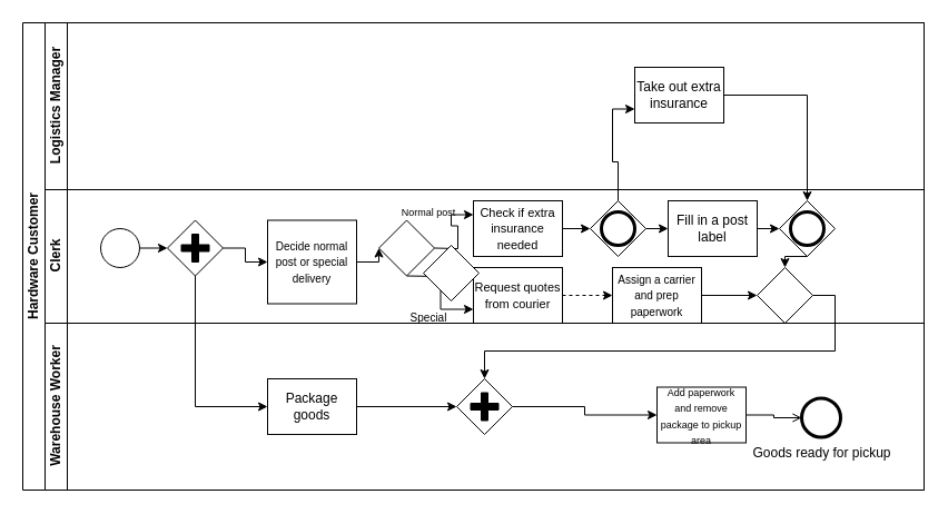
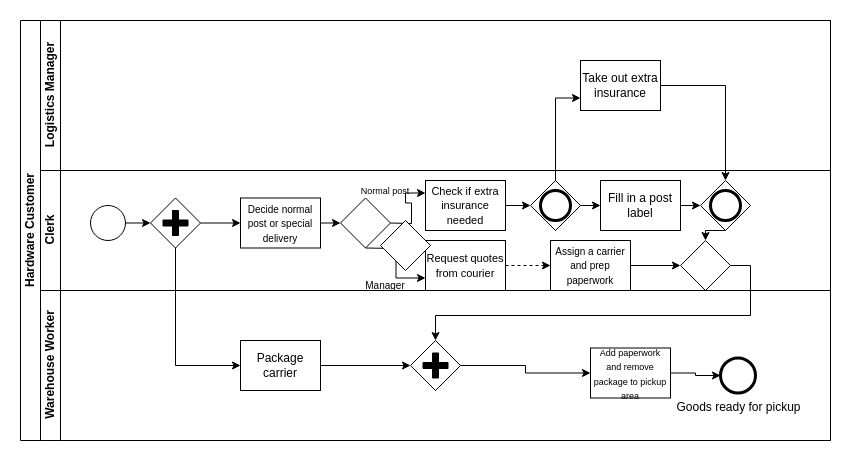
- <mxCell id="4" value="Take out extra insurance" style="points=[[0.25,0,0],[0.5,0,0],[0.75,0,0],[1,0.25,0],[1,0.5,0],[1,0.75,0],[0.75,1,0],[0.5,1,0],[0.25,1,0],[0,0.75,0],[0,0.5,0],[0,0.25,0]];shape=mxgraph.bpmn.task2;whiteSpace=wrap;rectStyle=rounded;size=10;html=1;container=1;expand=0;collapsible=0;taskMarker=abstract;" parent="3" vertex="1"><mxGeometry x="530" y="40" width="80" height="50" as="geometry" /></mxCell>
+ <mxCell id="4" value="Take out extra insurance" style="points=[[0.25,0,0],[0.5,0,0],[0.75,0,0],[1,0.25,0],[1,0.5,0],[1,0.75,0],[0.75,1,0],[0.5,1,0],[0.25,1,0],[0,0.75,0],[0,0.5,0],[0,0.25,0]];shape=mxgraph.bpmn.task2;whiteSpace=wrap;rectStyle=rounded;size=10;html=1;container=1;expand=0;collapsible=0;taskMarker=abstract;" parent="3" vertex="1"><mxGeometry x="540" y="40" width="80" height="50" as="geometry" /></mxCell>
- <mxCell id="7" value="&lt;font style=&quot;font-size: 10px;&quot;&gt;Decide normal post or special delivery&lt;/font&gt;" style="points=[[0.25,0,0],[0.5,0,0],[0.75,0,0],[1,0.25,0],[1,0.5,0],[1,0.75,0],[0.75,1,0],[0.5,1,0],[0.25,1,0],[0,0.75,0],[0,0.5,0],[0,0.25,0]];shape=mxgraph.bpmn.task2;whiteSpace=wrap;rectStyle=rounded;size=10;html=1;container=1;expand=0;collapsible=0;taskMarker=abstract;" parent="5" vertex="1"><mxGeometry x="200" y="27.5" width="80" height="75" as="geometry" /></mxCell>
+ <mxCell id="7" value="&lt;font style=&quot;font-size: 10px;&quot;&gt;Decide normal post or special delivery&lt;/font&gt;" style="points=[[0.25,0,0],[0.5,0,0],[0.75,0,0],[1,0.25,0],[1,0.5,0],[1,0.75,0],[0.75,1,0],[0.5,1,0],[0.25,1,0],[0,0.75,0],[0,0.5,0],[0,0.25,0]];shape=mxgraph.bpmn.task2;whiteSpace=wrap;rectStyle=rounded;size=10;html=1;container=1;expand=0;collapsible=0;taskMarker=abstract;" parent="5" vertex="1"><mxGeometry x="200" y="27.5" width="80" height="50" as="geometry" /></mxCell>
- <mxCell id="20" value="&lt;font style=&quot;font-size: 10px;&quot;&gt;Special&lt;/font&gt;" style="text;html=1;strokeColor=none;fillColor=none;align=center;verticalAlign=middle;whiteSpace=wrap;rounded=0;" parent="5" vertex="1"><mxGeometry x="305" y="100" width="80" height="30" as="geometry" /></mxCell>
+ <mxCell id="20" value="&lt;font style=&quot;font-size: 10px;&quot;&gt;Manager&lt;/font&gt;" style="text;html=1;strokeColor=none;fillColor=none;align=center;verticalAlign=middle;whiteSpace=wrap;rounded=0;" parent="5" vertex="1"><mxGeometry x="305" y="100" width="80" height="30" as="geometry" /></mxCell>
- <mxCell id="32" value="Package goods" style="points=[[0.25,0,0],[0.5,0,0],[0.75,0,0],[1,0.25,0],[1,0.5,0],[1,0.75,0],[0.75,1,0],[0.5,1,0],[0.25,1,0],[0,0.75,0],[0,0.5,0],[0,0.25,0]];shape=mxgraph.bpmn.task2;whiteSpace=wrap;rectStyle=rounded;size=10;html=1;container=1;expand=0;collapsible=0;taskMarker=abstract;" parent="30" vertex="1"><mxGeometry x="200" y="50" width="80" height="50" as="geometry" /></mxCell>
+ <mxCell id="32" value="Package carrier" style="points=[[0.25,0,0],[0.5,0,0],[0.75,0,0],[1,0.25,0],[1,0.5,0],[1,0.75,0],[0.75,1,0],[0.5,1,0],[0.25,1,0],[0,0.75,0],[0,0.5,0],[0,0.25,0]];shape=mxgraph.bpmn.task2;whiteSpace=wrap;rectStyle=rounded;size=10;html=1;container=1;expand=0;collapsible=0;taskMarker=abstract;" parent="30" vertex="1"><mxGeometry x="200" y="50" width="80" height="50" as="geometry" /></mxCell>
- <mxCell id="37" style="edgeStyle=orthogonalEdgeStyle;rounded=0;orthogonalLoop=1;jettySize=auto;html=1;exitX=1;exitY=0.5;exitDx=0;exitDy=0;exitPerimeter=0;entryX=0;entryY=0.5;entryDx=0;entryDy=0;entryPerimeter=0;endArrow=open;" parent="30" source="33" target="31" edge="1"><mxGeometry relative="1" as="geometry" /></mxCell>
+ <mxCell id="37" style="edgeStyle=orthogonalEdgeStyle;rounded=0;orthogonalLoop=1;jettySize=auto;html=1;exitX=1;exitY=0.5;exitDx=0;exitDy=0;exitPerimeter=0;entryX=0;entryY=0.5;entryDx=0;entryDy=0;entryPerimeter=0;" parent="30" source="33" target="31" edge="1"><mxGeometry relative="1" as="geometry" /></mxCell>
